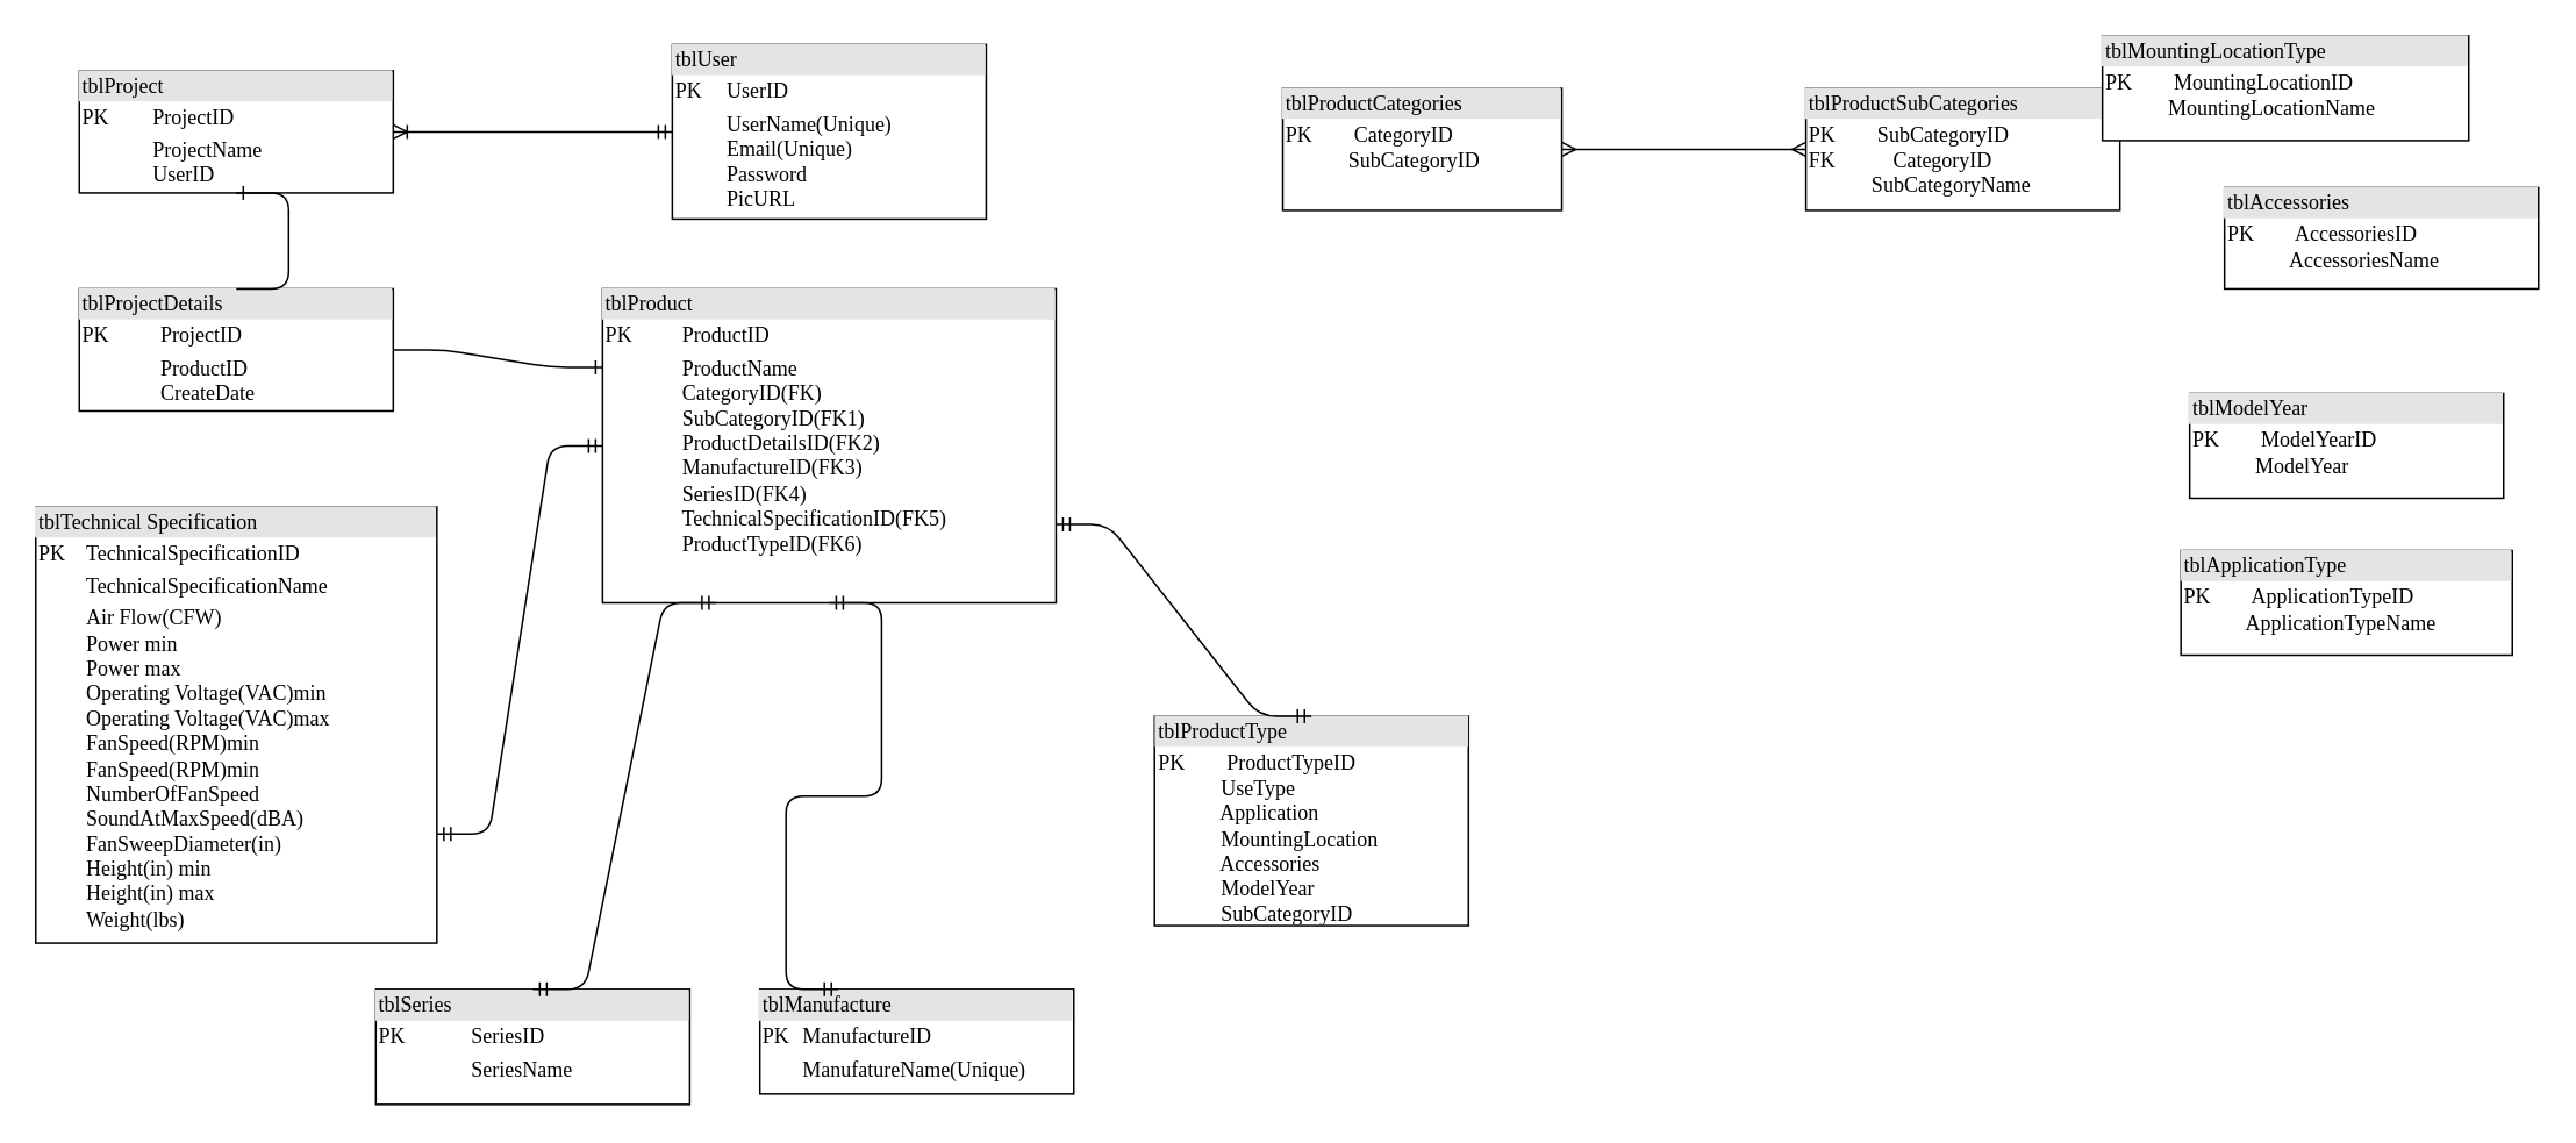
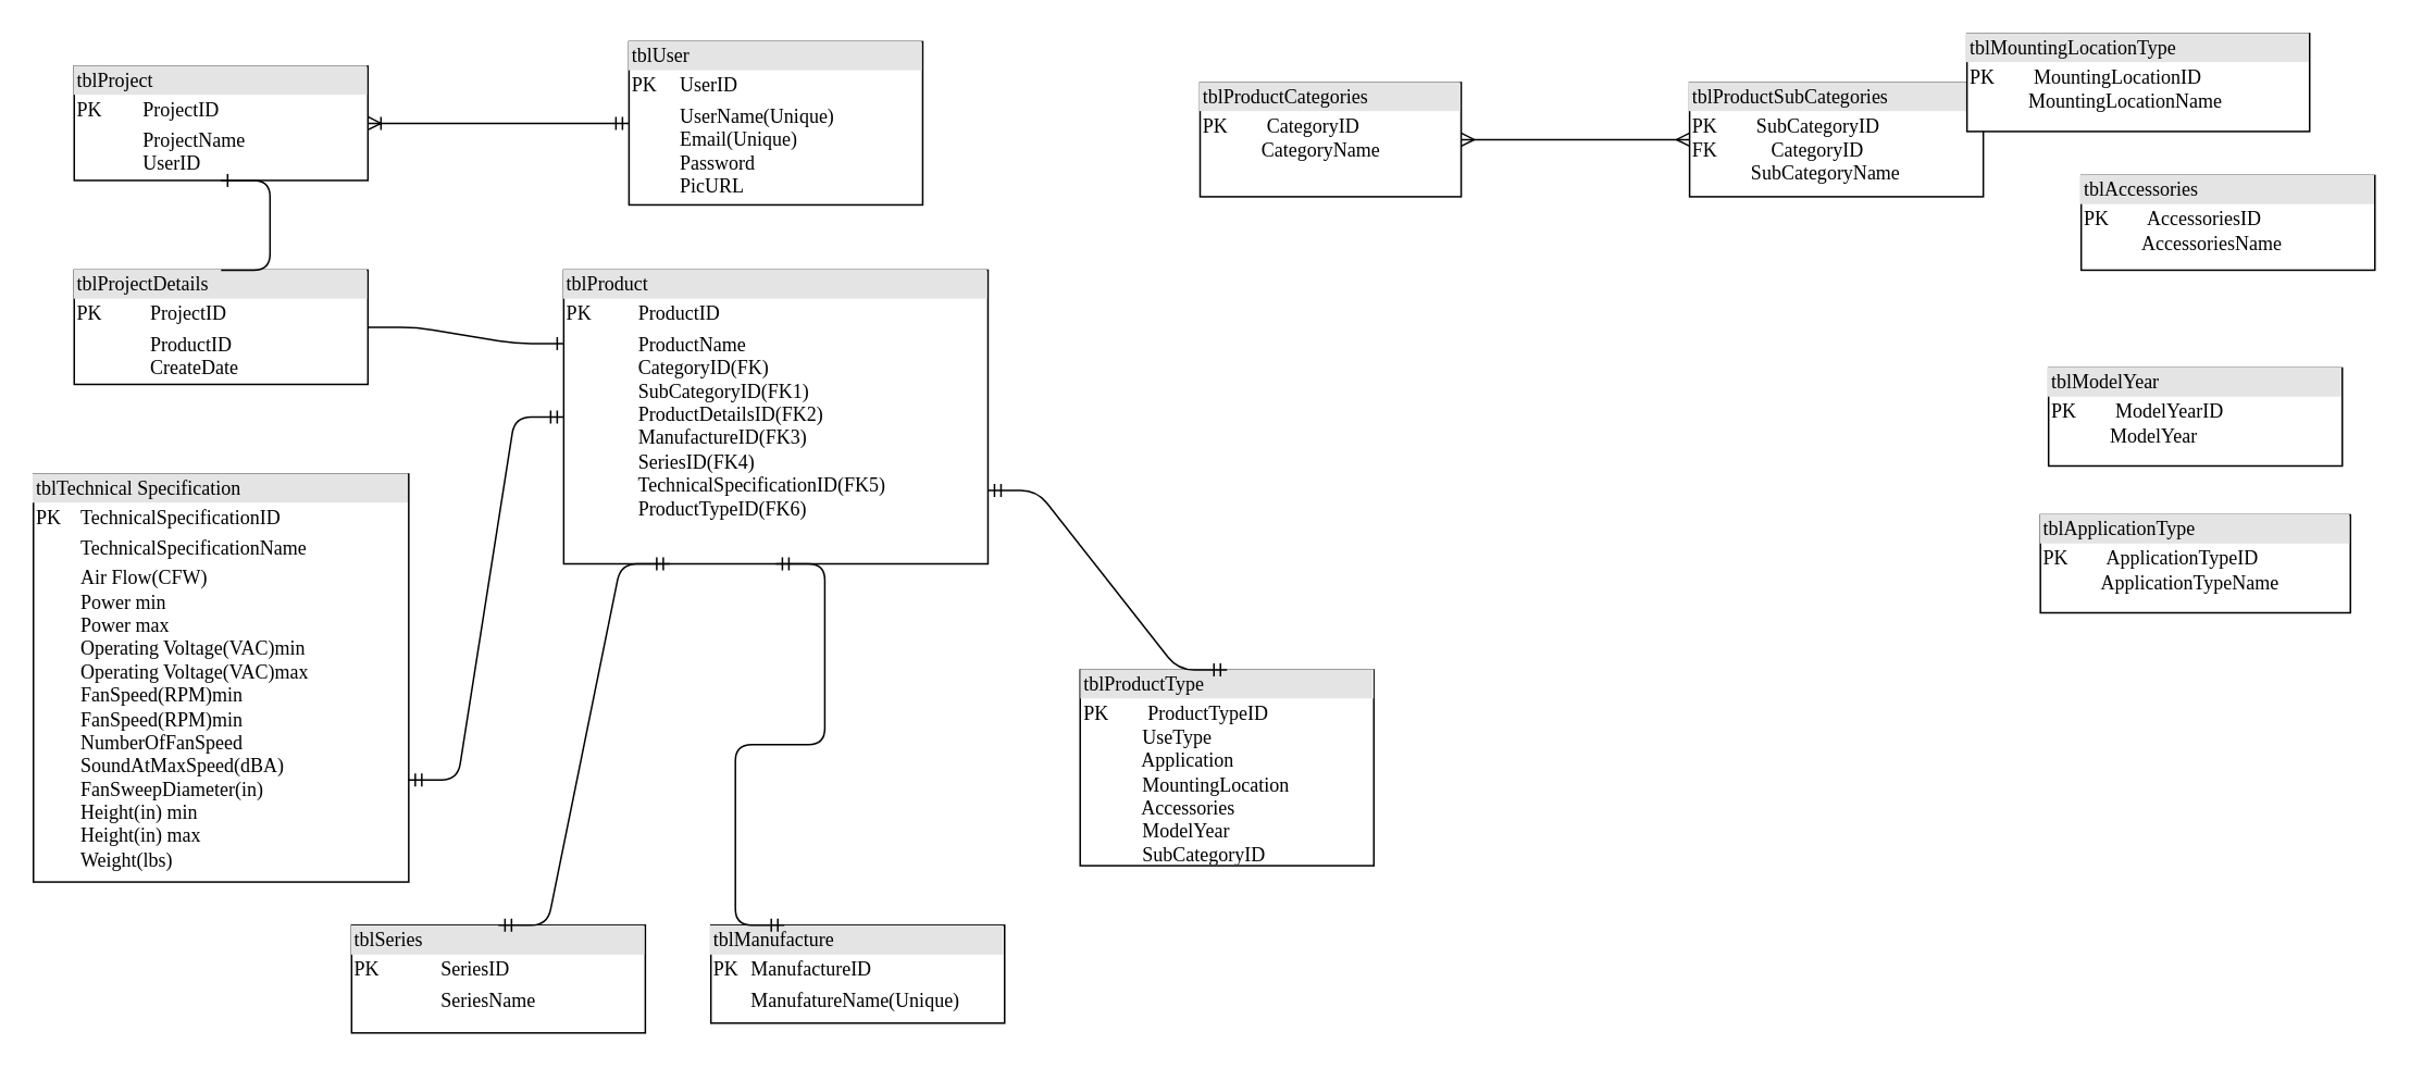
- <mxCell id="6" value="&lt;div style=&quot;box-sizing: border-box ; width: 100% ; background: #e4e4e4 ; padding: 2px&quot;&gt;tblProductCategories&lt;/div&gt;&lt;table style=&quot;width: 100% ; font-size: 1em&quot; cellpadding=&quot;2&quot; cellspacing=&quot;0&quot;&gt;&lt;tbody&gt;&lt;tr&gt;&lt;td&gt;PK&amp;nbsp; &amp;nbsp; &amp;nbsp; &amp;nbsp; CategoryID&lt;br&gt;&amp;nbsp; &amp;nbsp; &amp;nbsp; &amp;nbsp; &amp;nbsp; &amp;nbsp; SubCategoryID&lt;br&gt;&amp;nbsp; &amp;nbsp; &amp;nbsp; &amp;nbsp; &amp;nbsp; &amp;nbsp;&amp;nbsp;&lt;br&gt;&amp;nbsp; &amp;nbsp; &amp;nbsp; &amp;nbsp; &amp;nbsp; &amp;nbsp;&amp;nbsp;&lt;br&gt;&amp;nbsp; &amp;nbsp; &amp;nbsp; &amp;nbsp; &amp;nbsp; &amp;nbsp;&amp;nbsp;&lt;br&gt;&amp;nbsp; &amp;nbsp; &amp;nbsp; &amp;nbsp; &amp;nbsp; &amp;nbsp;&amp;nbsp;&lt;br&gt;&lt;br&gt;&lt;br&gt;&lt;/td&gt;&lt;td&gt;&lt;br&gt;&lt;/td&gt;&lt;/tr&gt;&lt;tr&gt;&lt;td&gt;&lt;br&gt;&lt;/td&gt;&lt;td&gt;&lt;br&gt;&lt;/td&gt;&lt;/tr&gt;&lt;tr&gt;&lt;td&gt;&lt;/td&gt;&lt;td&gt;&lt;br&gt;&lt;/td&gt;&lt;/tr&gt;&lt;/tbody&gt;&lt;/table&gt;" style="verticalAlign=top;align=left;overflow=fill;html=1;rounded=0;shadow=0;comic=0;labelBackgroundColor=none;strokeColor=#000000;strokeWidth=1;fillColor=#ffffff;fontFamily=Verdana;fontSize=12;fontColor=#000000;" vertex="1" parent="1"><mxGeometry x="735" y="50" width="160" height="70" as="geometry" /></mxCell>
+ <mxCell id="6" value="&lt;div style=&quot;box-sizing: border-box ; width: 100% ; background: #e4e4e4 ; padding: 2px&quot;&gt;tblProductCategories&lt;/div&gt;&lt;table style=&quot;width: 100% ; font-size: 1em&quot; cellpadding=&quot;2&quot; cellspacing=&quot;0&quot;&gt;&lt;tbody&gt;&lt;tr&gt;&lt;td&gt;PK&amp;nbsp; &amp;nbsp; &amp;nbsp; &amp;nbsp; CategoryID&lt;br&gt;&amp;nbsp; &amp;nbsp; &amp;nbsp; &amp;nbsp; &amp;nbsp; &amp;nbsp; CategoryName&lt;br&gt;&amp;nbsp; &amp;nbsp; &amp;nbsp; &amp;nbsp; &amp;nbsp; &amp;nbsp;&amp;nbsp;&lt;br&gt;&amp;nbsp; &amp;nbsp; &amp;nbsp; &amp;nbsp; &amp;nbsp; &amp;nbsp;&amp;nbsp;&lt;br&gt;&amp;nbsp; &amp;nbsp; &amp;nbsp; &amp;nbsp; &amp;nbsp; &amp;nbsp;&amp;nbsp;&lt;br&gt;&amp;nbsp; &amp;nbsp; &amp;nbsp; &amp;nbsp; &amp;nbsp; &amp;nbsp;&amp;nbsp;&lt;br&gt;&lt;br&gt;&lt;br&gt;&lt;/td&gt;&lt;td&gt;&lt;br&gt;&lt;/td&gt;&lt;/tr&gt;&lt;tr&gt;&lt;td&gt;&lt;br&gt;&lt;/td&gt;&lt;td&gt;&lt;br&gt;&lt;/td&gt;&lt;/tr&gt;&lt;tr&gt;&lt;td&gt;&lt;/td&gt;&lt;td&gt;&lt;br&gt;&lt;/td&gt;&lt;/tr&gt;&lt;/tbody&gt;&lt;/table&gt;" style="verticalAlign=top;align=left;overflow=fill;html=1;rounded=0;shadow=0;comic=0;labelBackgroundColor=none;strokeColor=#000000;strokeWidth=1;fillColor=#ffffff;fontFamily=Verdana;fontSize=12;fontColor=#000000;" vertex="1" parent="1"><mxGeometry x="735" y="50" width="160" height="70" as="geometry" /></mxCell>
